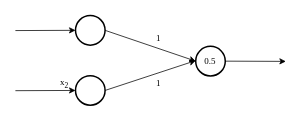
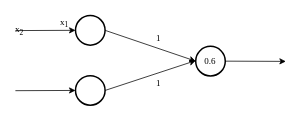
+ <mxCell id="10" value="x&lt;sub&gt;1&lt;/sub&gt;" style="text;html=1;align=center;verticalAlign=middle;resizable=0;points=[];autosize=1;fontFamily=Times New Roman;" parent="1" vertex="1"><mxGeometry x="70" y="20" width="30" height="20" as="geometry" /></mxCell>
- <mxCell id="9" value="0.5" style="strokeWidth=2;html=1;shape=mxgraph.flowchart.start_2;whiteSpace=wrap;fontFamily=Times New Roman;" parent="1" vertex="1"><mxGeometry x="260" y="61" width="39.37" height="39.37" as="geometry" /></mxCell>
+ <mxCell id="9" value="0.6" style="strokeWidth=2;html=1;shape=mxgraph.flowchart.start_2;whiteSpace=wrap;fontFamily=Times New Roman;" parent="1" vertex="1"><mxGeometry x="260" y="61" width="39.37" height="39.37" as="geometry" /></mxCell>
- <mxCell id="11" value="x&lt;sub&gt;2&lt;/sub&gt;" style="text;html=1;align=center;verticalAlign=middle;resizable=0;points=[];autosize=1;fontFamily=Times New Roman;" parent="1" vertex="1"><mxGeometry x="70" y="100" width="30" height="20" as="geometry" /></mxCell>
+ <mxCell id="11" value="x&lt;sub&gt;2&lt;/sub&gt;" style="text;html=1;align=center;verticalAlign=middle;resizable=0;points=[];autosize=1;fontFamily=Times New Roman;" parent="1" vertex="1"><mxGeometry x="10" y="30" width="30" height="20" as="geometry" /></mxCell>
